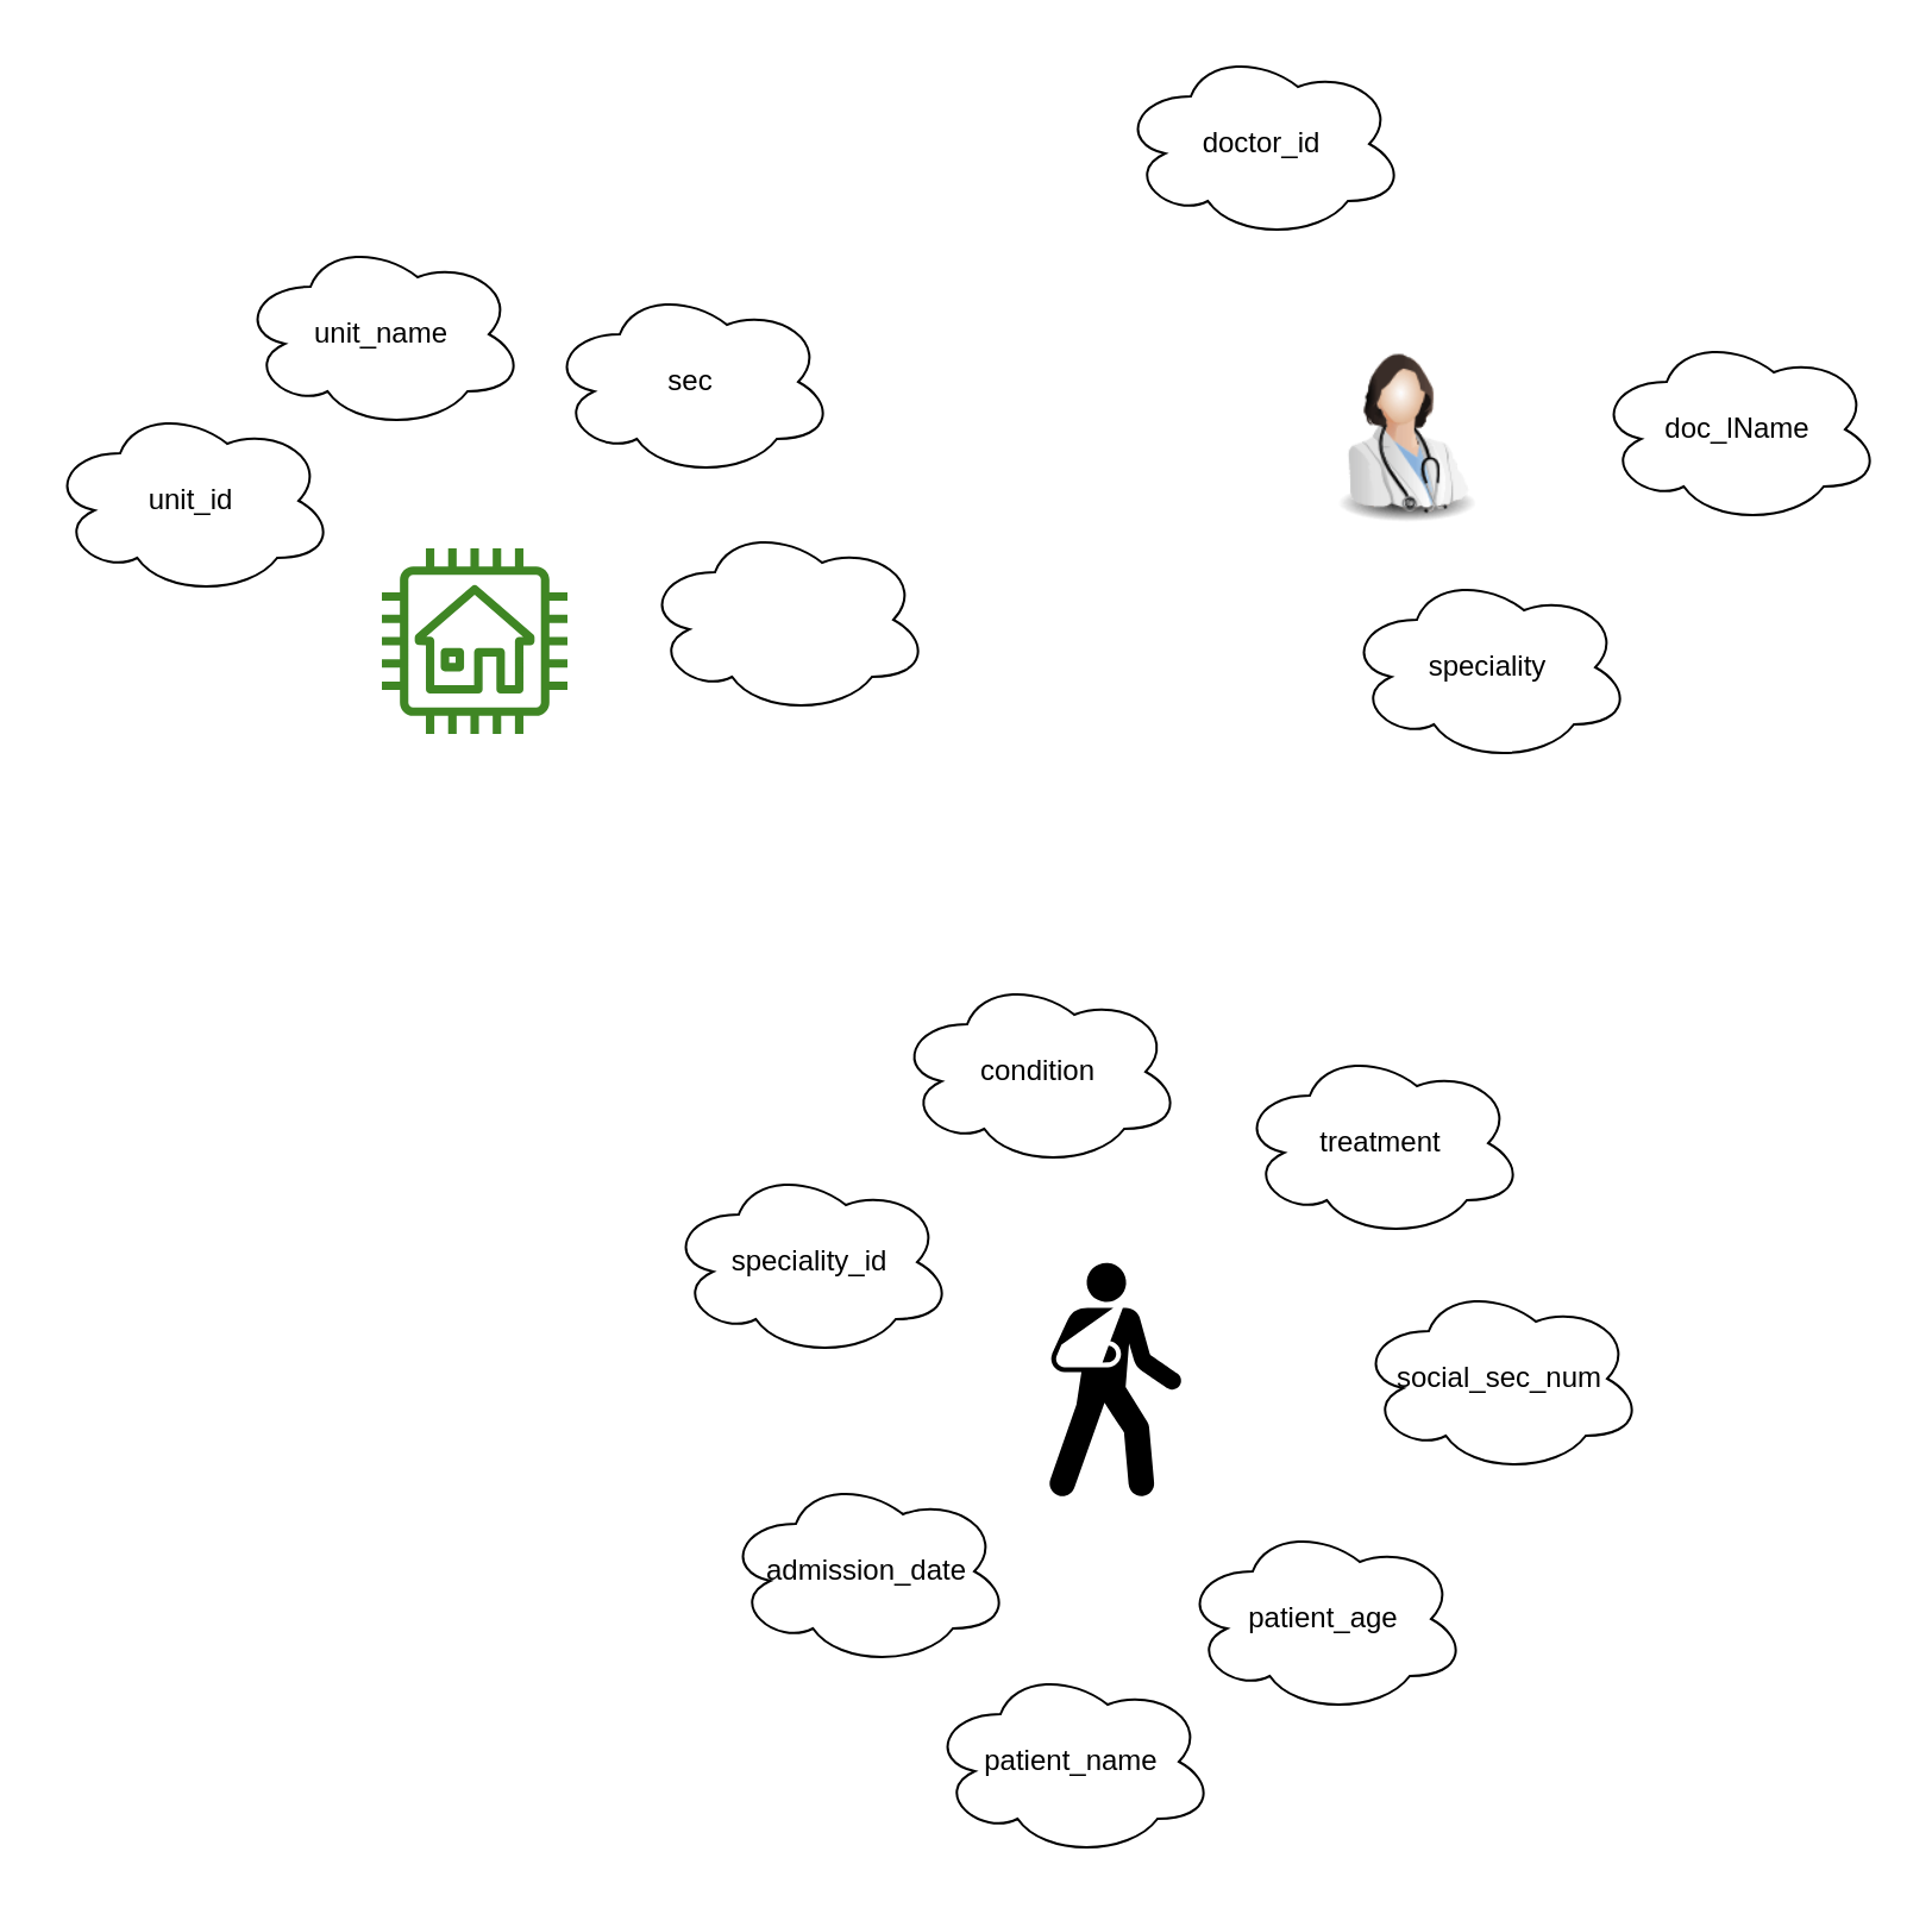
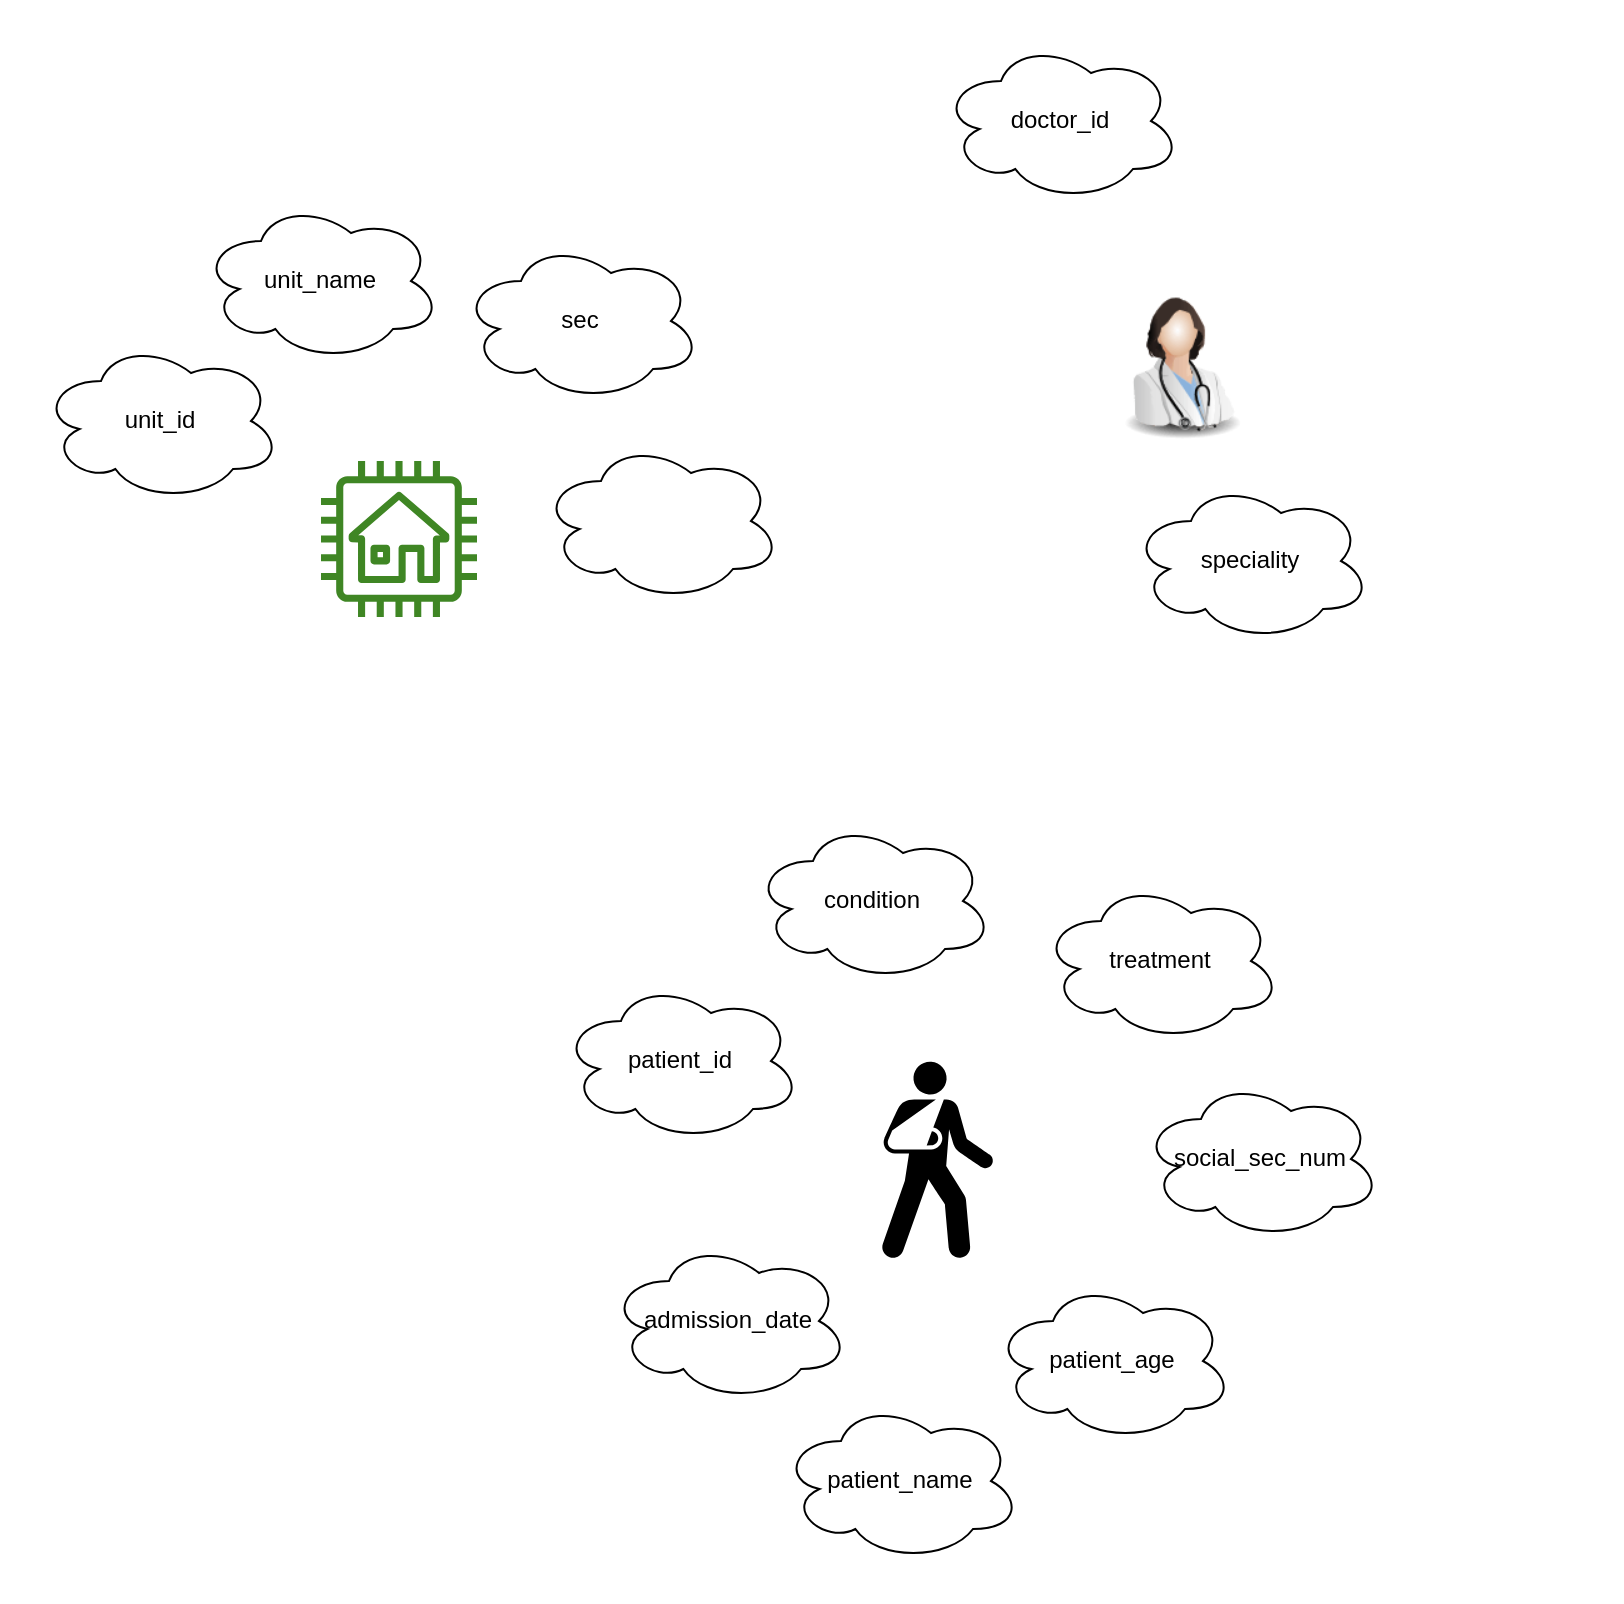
- <mxCell id="10" value="doc_lName" style="ellipse;shape=cloud;whiteSpace=wrap;html=1;" parent="1" vertex="1"><mxGeometry x="670" y="140" width="120" height="80" as="geometry" /></mxCell>
- <mxCell id="12" value="speciality_id" style="ellipse;shape=cloud;whiteSpace=wrap;html=1;" parent="1" vertex="1"><mxGeometry x="280" y="490" width="120" height="80" as="geometry" /></mxCell>
+ <mxCell id="12" value="patient_id" style="ellipse;shape=cloud;whiteSpace=wrap;html=1;" parent="1" vertex="1"><mxGeometry x="280" y="490" width="120" height="80" as="geometry" /></mxCell>
